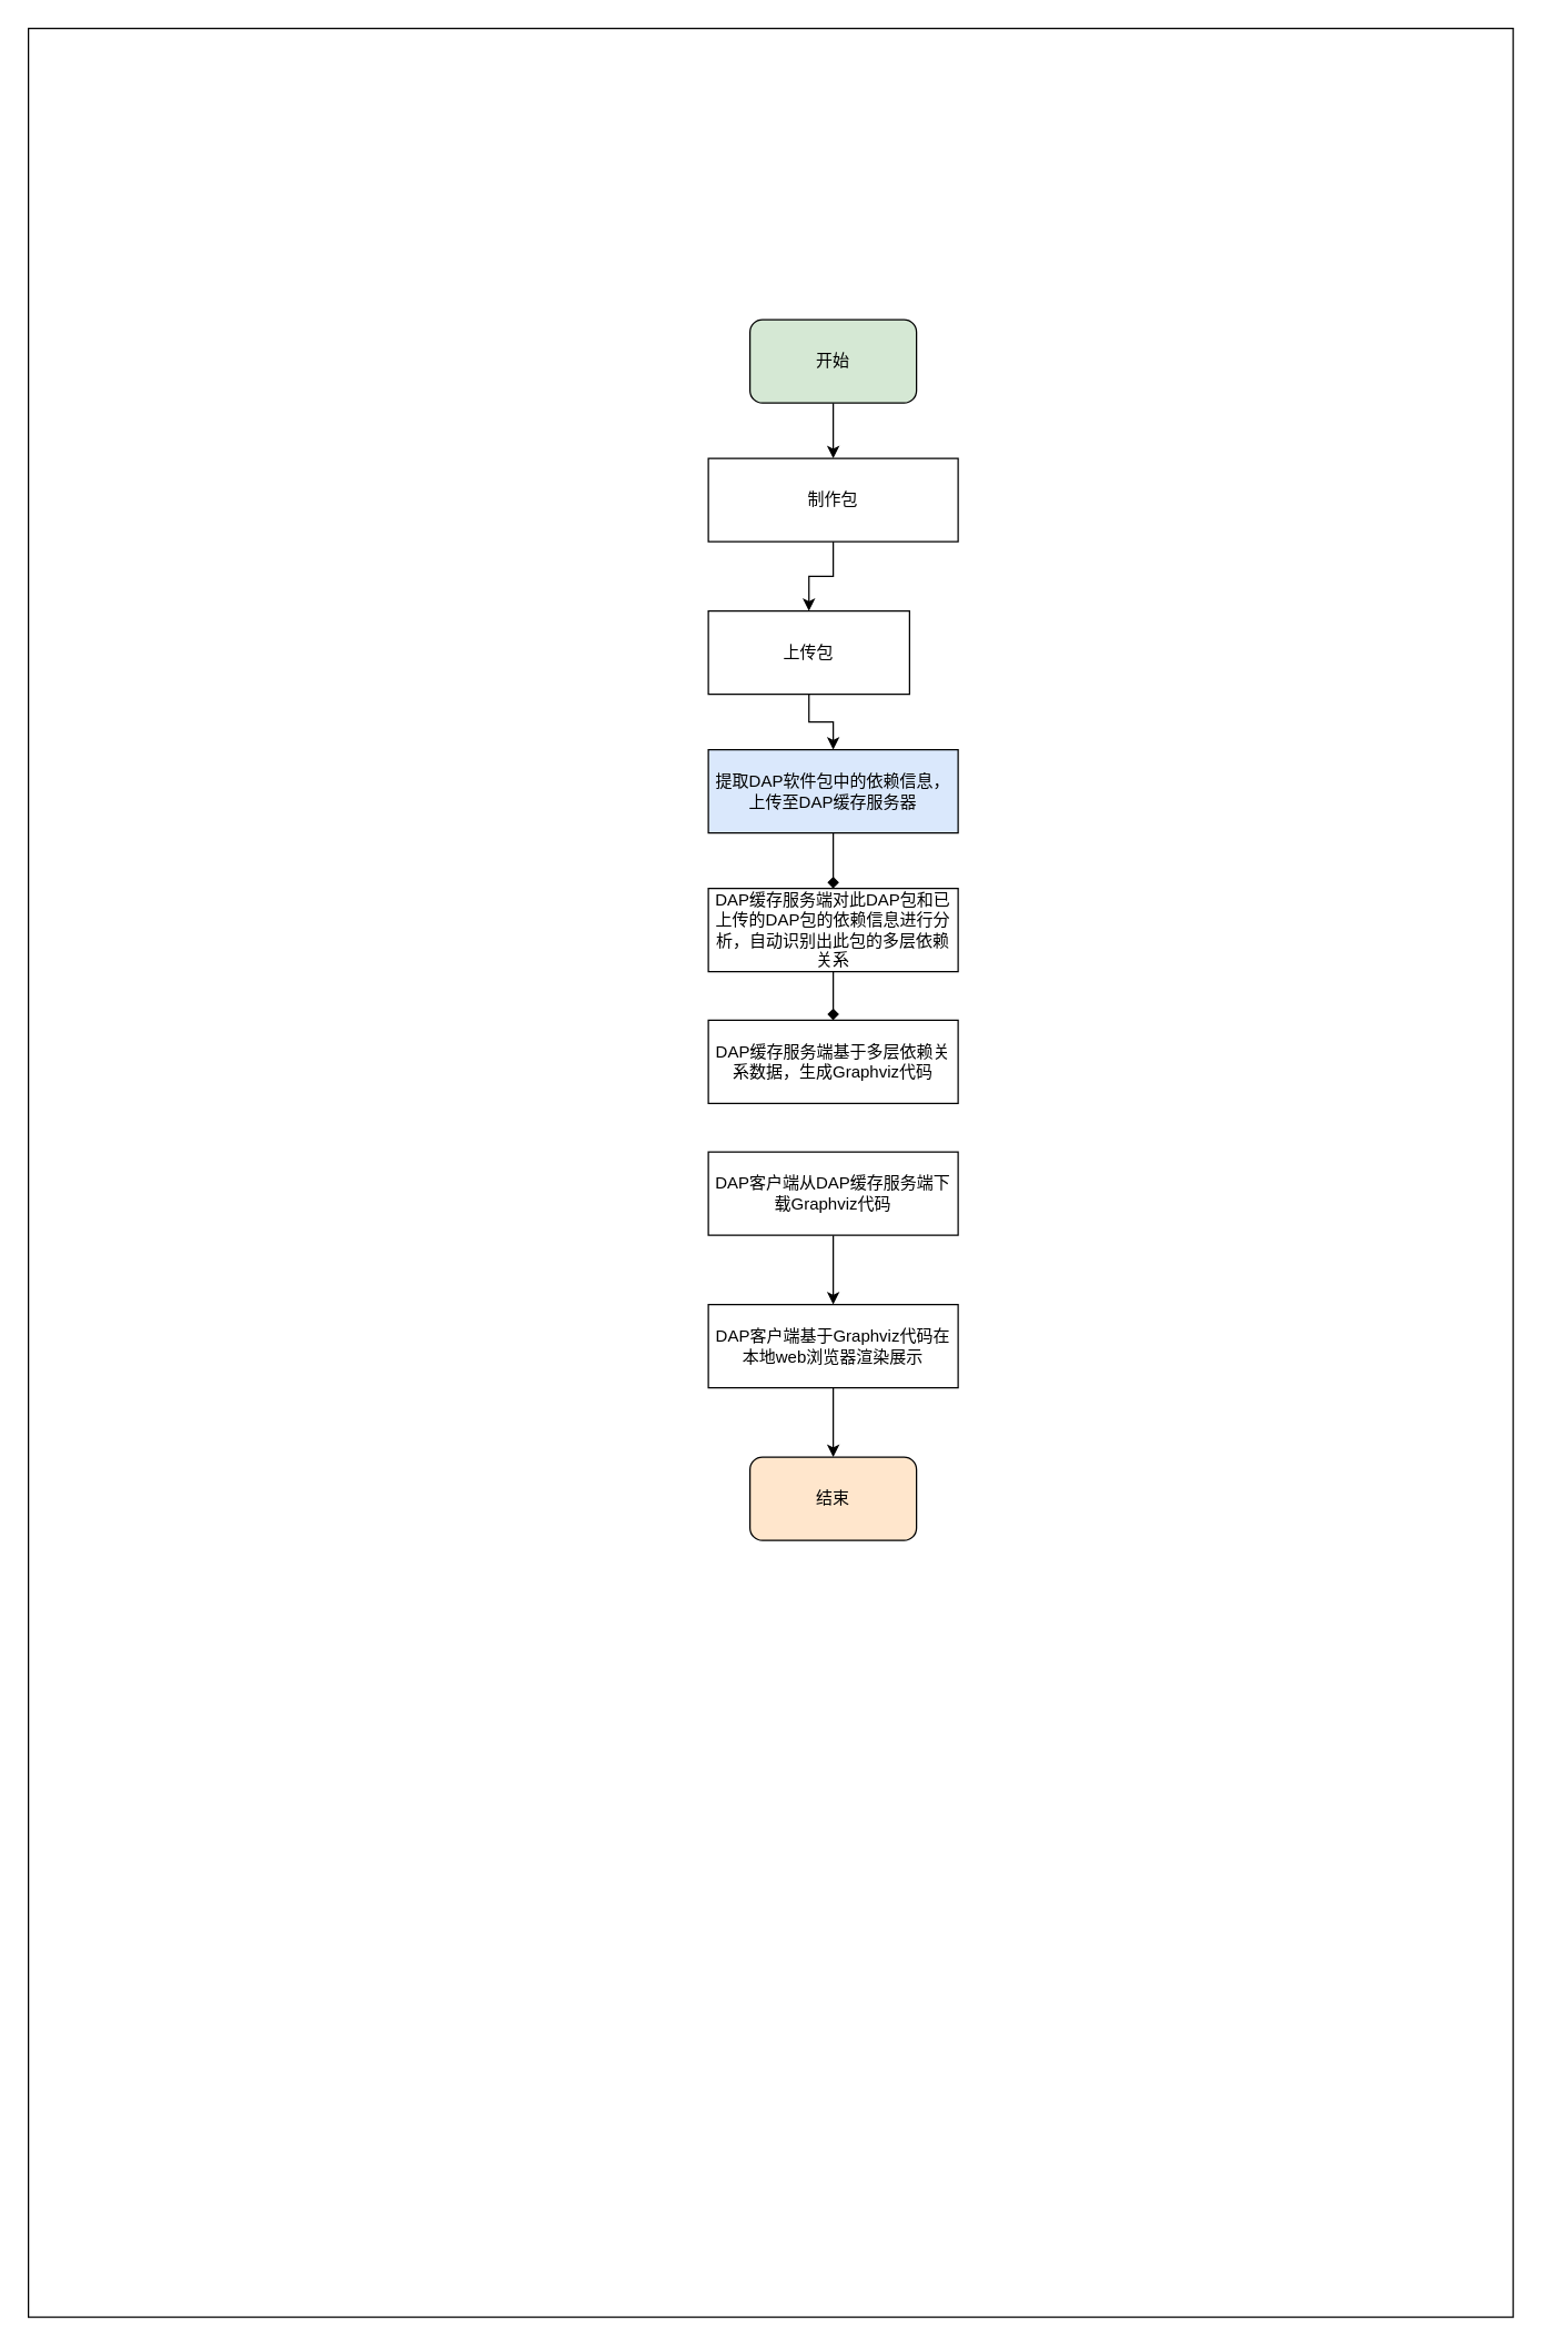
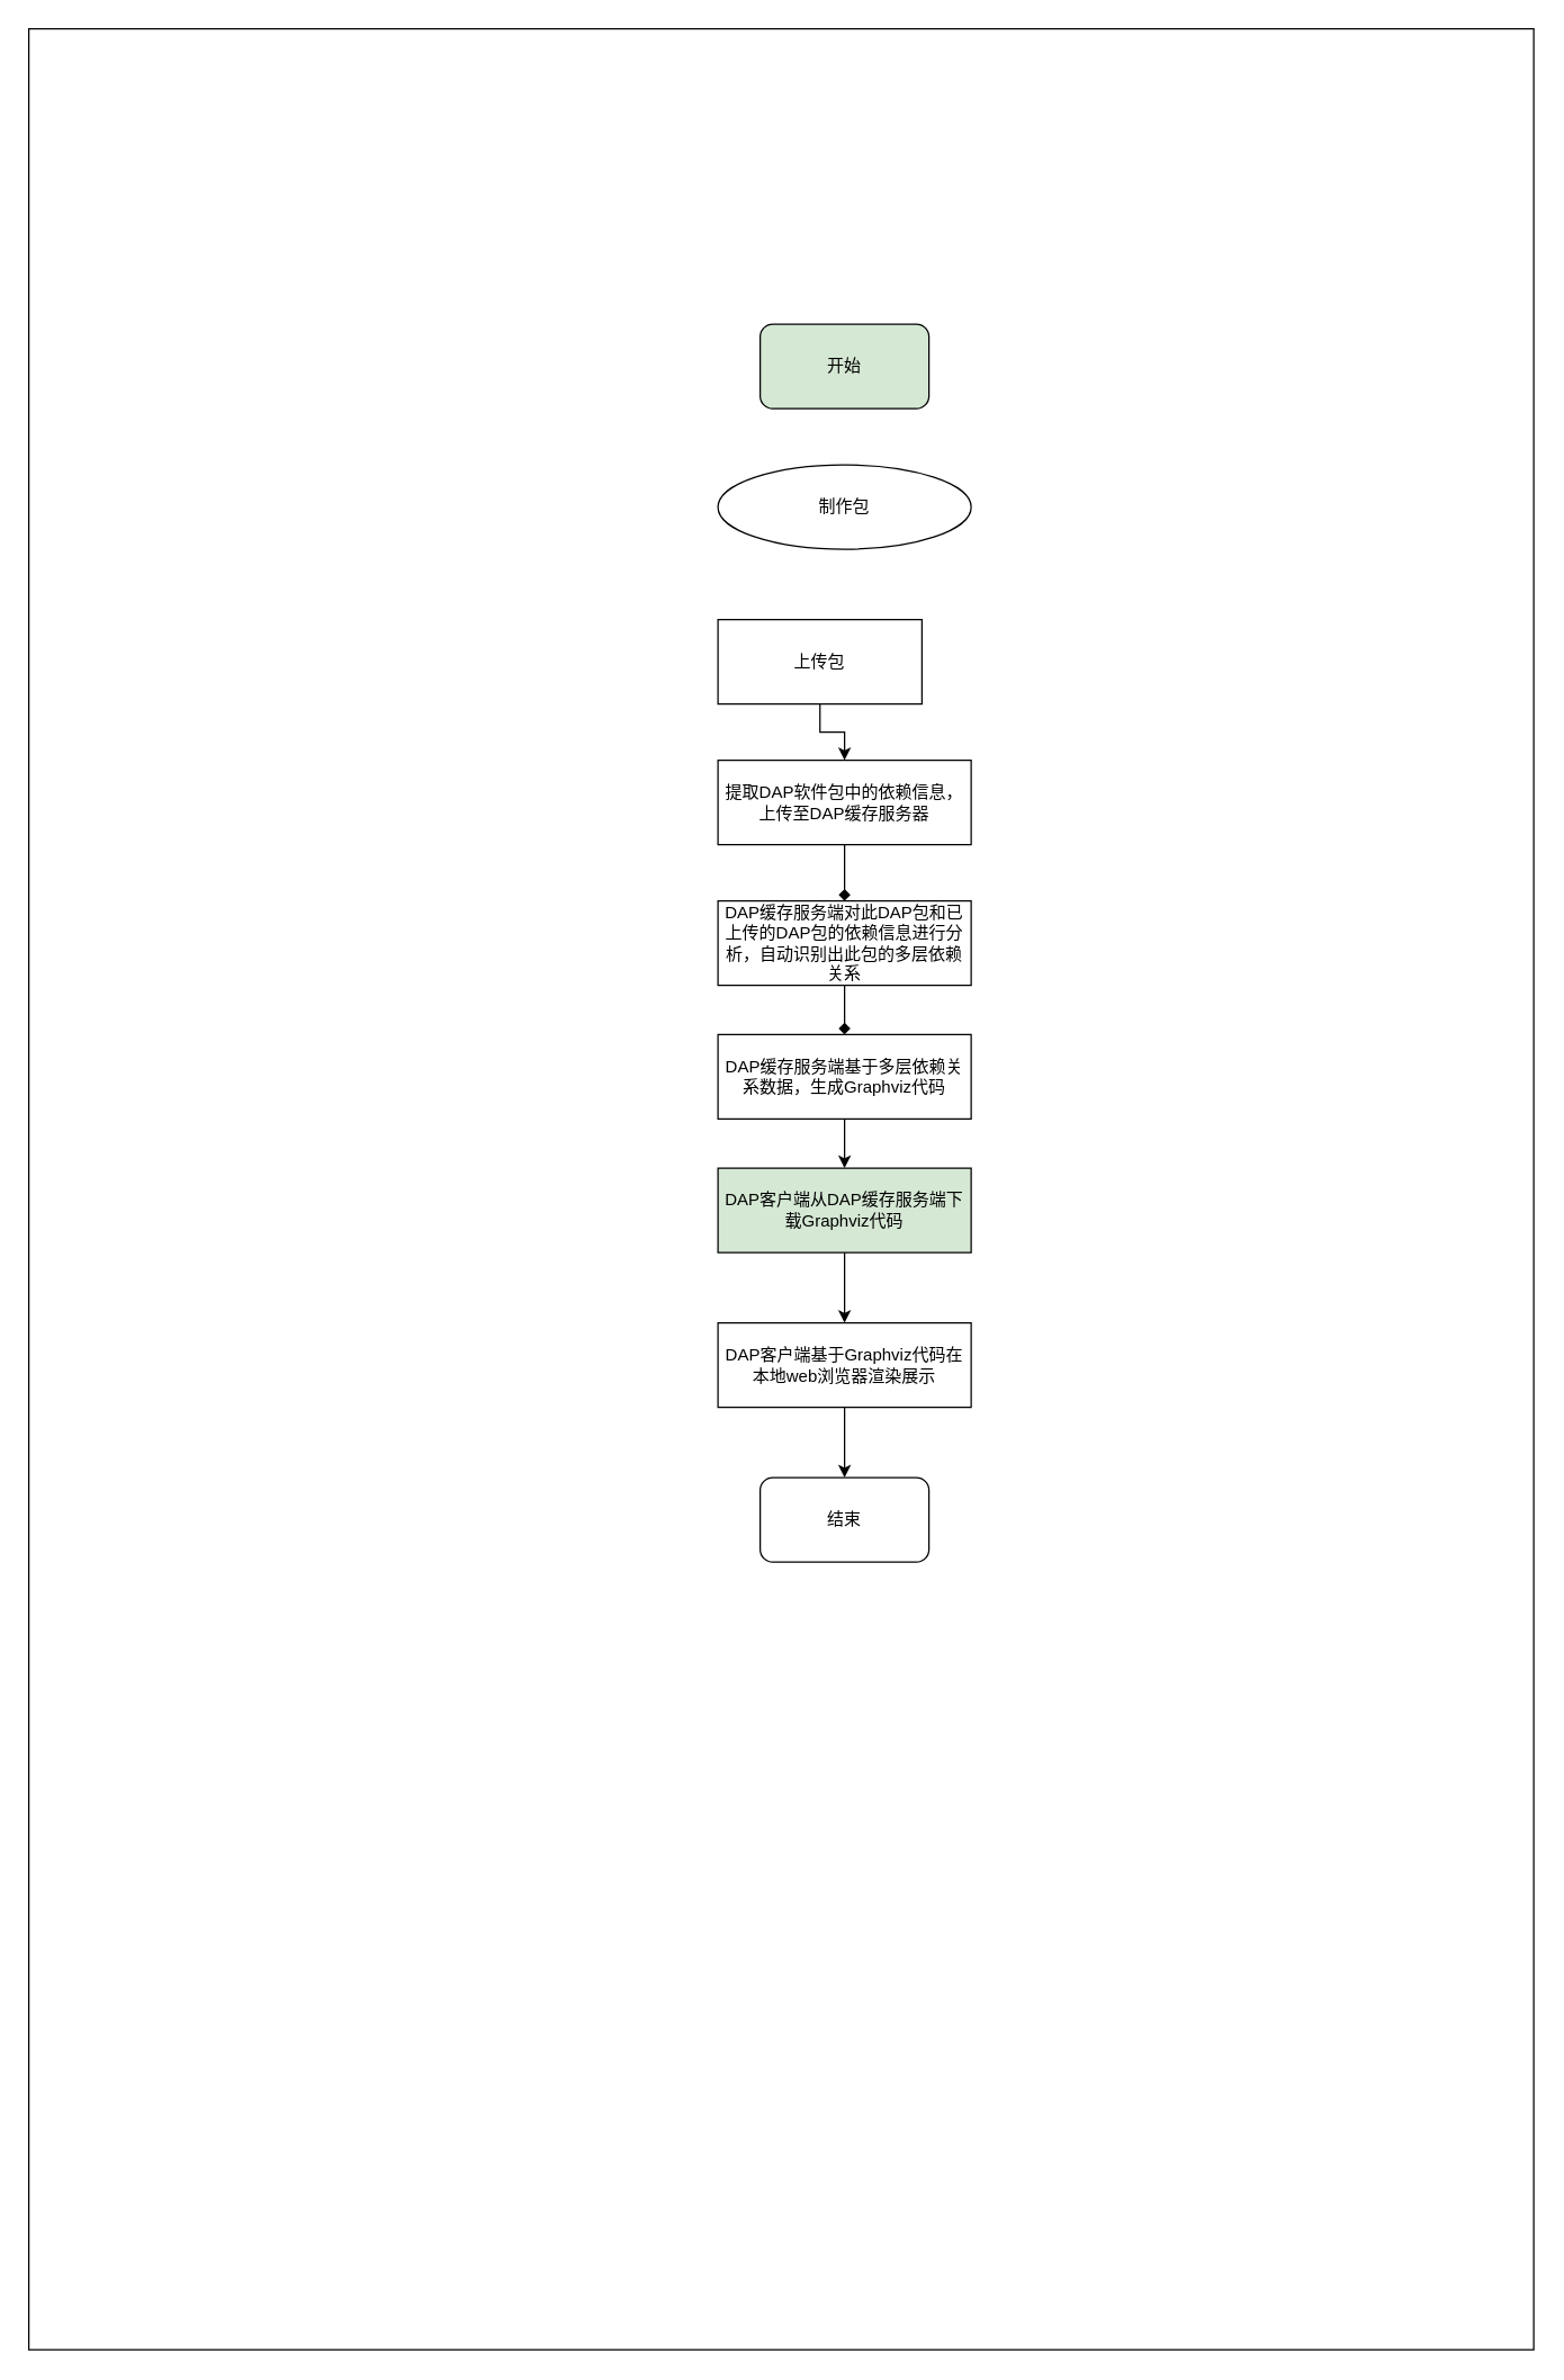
- <mxCell id="3" value="" style="edgeStyle=orthogonalEdgeStyle;rounded=0;orthogonalLoop=1;jettySize=auto;html=1;" parent="1" source="4" target="17" edge="1"><mxGeometry relative="1" as="geometry" /></mxCell>
- <mxCell id="17" value="制作包" style="rounded=0;whiteSpace=wrap;html=1;" parent="1" vertex="1"><mxGeometry x="510" y="330" width="180" height="60" as="geometry" /></mxCell>
+ <mxCell id="17" value="制作包" style="ellipse;whiteSpace=wrap;html=1;" parent="1" vertex="1"><mxGeometry x="510" y="330" width="180" height="60" as="geometry" /></mxCell>
- <mxCell id="16" value="" style="edgeStyle=orthogonalEdgeStyle;rounded=0;orthogonalLoop=1;jettySize=auto;html=1;" parent="1" source="17" target="19" edge="1"><mxGeometry relative="1" as="geometry" /></mxCell>
- <mxCell id="6" value="提取DAP软件包中的依赖信息，上传至DAP缓存服务器" style="rounded=0;whiteSpace=wrap;html=1;fillColor=#dae8fc;" parent="1" vertex="1"><mxGeometry x="510" y="540" width="180" height="60" as="geometry" /></mxCell>
+ <mxCell id="6" value="提取DAP软件包中的依赖信息，上传至DAP缓存服务器" style="rounded=0;whiteSpace=wrap;html=1;" parent="1" vertex="1"><mxGeometry x="510" y="540" width="180" height="60" as="geometry" /></mxCell>
+ <mxCell id="9" value="" style="edgeStyle=orthogonalEdgeStyle;rounded=0;orthogonalLoop=1;jettySize=auto;html=1;" parent="1" source="10" target="12" edge="1"><mxGeometry relative="1" as="geometry" /></mxCell>
- <mxCell id="12" value="DAP客户端从DAP缓存服务端下载Graphviz代码" style="rounded=0;whiteSpace=wrap;html=1;" parent="1" vertex="1"><mxGeometry x="510" y="830" width="180" height="60" as="geometry" /></mxCell>
+ <mxCell id="12" value="DAP客户端从DAP缓存服务端下载Graphviz代码" style="rounded=0;whiteSpace=wrap;html=1;fillColor=#d5e8d4;" parent="1" vertex="1"><mxGeometry x="510" y="830" width="180" height="60" as="geometry" /></mxCell>
- <mxCell id="13" value="结束" style="rounded=1;whiteSpace=wrap;html=1;fillColor=#ffe6cc;" parent="1" vertex="1"><mxGeometry x="540" y="1050" width="120" height="60" as="geometry" /></mxCell>
+ <mxCell id="13" value="结束" style="rounded=1;whiteSpace=wrap;html=1;" parent="1" vertex="1"><mxGeometry x="540" y="1050" width="120" height="60" as="geometry" /></mxCell>
